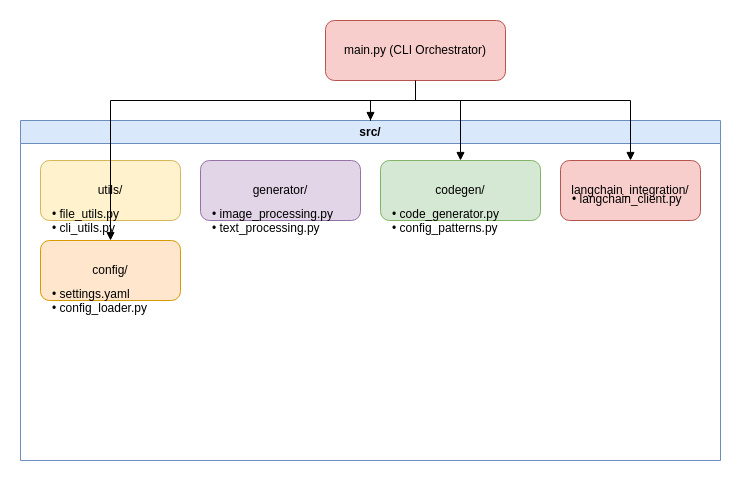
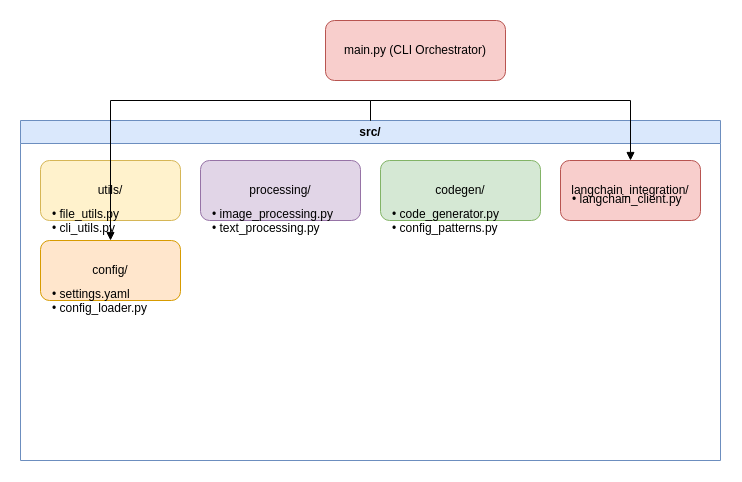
- <mxCell id="17" style="edgeStyle=orthogonalEdgeStyle;rounded=0;orthogonalLoop=1;jettySize=auto;html=1;endArrow=block;endFill=1;" edge="1" parent="1" source="2" target="3"><mxGeometry relative="1" as="geometry" /></mxCell>
- <mxCell id="14" style="edgeStyle=orthogonalEdgeStyle;rounded=0;orthogonalLoop=1;jettySize=auto;html=1;endArrow=block;endFill=1;" edge="1" parent="3" source="3" target="8"><mxGeometry relative="1" as="geometry" /></mxCell>
- <mxCell id="6" value="generator/" style="rounded=1;whiteSpace=wrap;html=1;fillColor=#e1d5e7;strokeColor=#9673a6;" vertex="1" parent="3"><mxGeometry x="180" y="40" width="160" height="60" as="geometry" /></mxCell>
+ <mxCell id="6" value="processing/" style="rounded=1;whiteSpace=wrap;html=1;fillColor=#e1d5e7;strokeColor=#9673a6;" vertex="1" parent="3"><mxGeometry x="180" y="40" width="160" height="60" as="geometry" /></mxCell>
